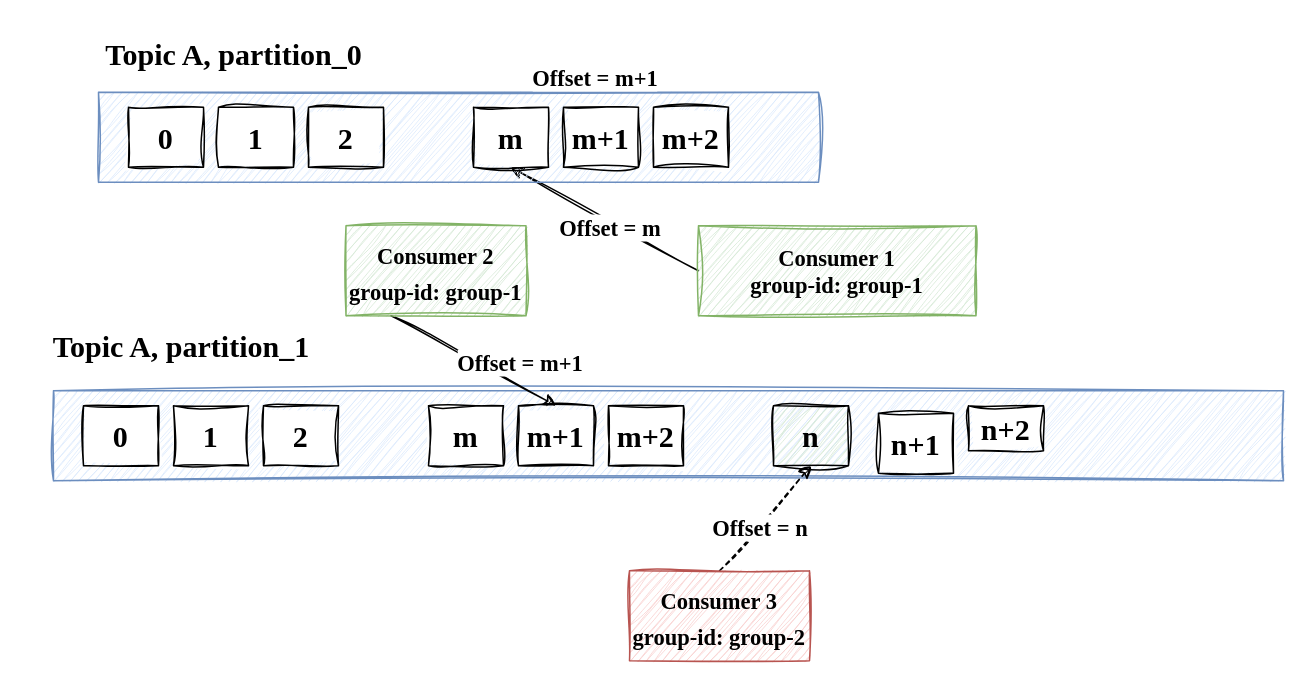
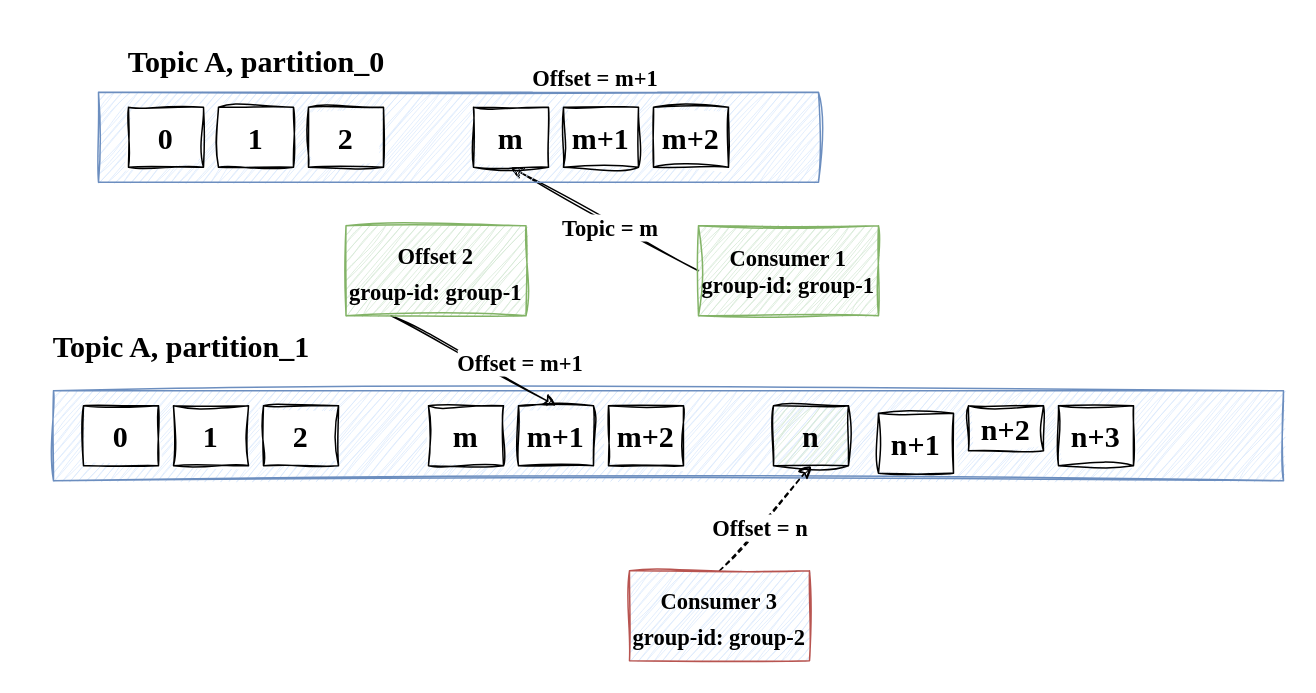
- <mxCell id="25" value="&lt;b&gt;Topic A, partition_0&lt;/b&gt;" style="text;html=1;align=center;verticalAlign=middle;resizable=0;points=[];autosize=1;strokeColor=none;fillColor=none;fontSize=20;fontFamily=Architects Daughter;" vertex="1" parent="1"><mxGeometry x="50" y="15" width="210" height="40" as="geometry" /></mxCell>
+ <mxCell id="25" value="&lt;b&gt;Topic A, partition_0&lt;/b&gt;" style="text;html=1;align=center;verticalAlign=middle;resizable=0;points=[];autosize=1;strokeColor=none;fillColor=none;fontSize=20;fontFamily=Architects Daughter;" vertex="1" parent="1"><mxGeometry x="65" y="20" width="210" height="40" as="geometry" /></mxCell>
- <mxCell id="30" value="Offset = m" style="edgeLabel;html=1;align=center;verticalAlign=middle;resizable=0;points=[];fontSize=15;fontFamily=Architects Daughter;fontStyle=1" vertex="1" connectable="0" parent="1"><mxGeometry x="405" y="150" as="geometry" /></mxCell>
+ <mxCell id="30" value="Topic = m" style="edgeLabel;html=1;align=center;verticalAlign=middle;resizable=0;points=[];fontSize=15;fontFamily=Architects Daughter;fontStyle=1" vertex="1" connectable="0" parent="1"><mxGeometry x="405" y="150" as="geometry" /></mxCell>
- <mxCell id="14" value="&lt;font style=&quot;font-size: 15px;&quot;&gt;Consumer 2&lt;br&gt;group-id: group-1&lt;/font&gt;" style="rounded=0;whiteSpace=wrap;html=1;sketch=1;hachureGap=4;jiggle=2;curveFitting=1;fontFamily=Architects Daughter;fontSource=https%3A%2F%2Ffonts.googleapis.com%2Fcss%3Ffamily%3DArchitects%2BDaughter;fontSize=20;fontStyle=1;fillColor=#d5e8d4;strokeColor=#82b366;" parent="1" vertex="1"><mxGeometry x="230" y="150" width="120" height="60" as="geometry" /></mxCell>
+ <mxCell id="14" value="&lt;font style=&quot;font-size: 15px;&quot;&gt;Offset 2&lt;br&gt;group-id: group-1&lt;/font&gt;" style="rounded=0;whiteSpace=wrap;html=1;sketch=1;hachureGap=4;jiggle=2;curveFitting=1;fontFamily=Architects Daughter;fontSource=https%3A%2F%2Ffonts.googleapis.com%2Fcss%3Ffamily%3DArchitects%2BDaughter;fontSize=20;fontStyle=1;fillColor=#d5e8d4;strokeColor=#82b366;" parent="1" vertex="1"><mxGeometry x="230" y="150" width="120" height="60" as="geometry" /></mxCell>
- <mxCell id="16" value="Consumer 1&lt;br style=&quot;font-size: 15px;&quot;&gt;group-id: group-1" style="rounded=0;whiteSpace=wrap;html=1;sketch=1;hachureGap=4;jiggle=2;curveFitting=1;fontFamily=Architects Daughter;fontSource=https%3A%2F%2Ffonts.googleapis.com%2Fcss%3Ffamily%3DArchitects%2BDaughter;fontSize=15;fontStyle=1;fillColor=#d5e8d4;strokeColor=#82b366;" parent="1" vertex="1"><mxGeometry x="465" y="150" width="185" height="60" as="geometry" /></mxCell>
+ <mxCell id="16" value="Consumer 1&lt;br style=&quot;font-size: 15px;&quot;&gt;group-id: group-1" style="rounded=0;whiteSpace=wrap;html=1;sketch=1;hachureGap=4;jiggle=2;curveFitting=1;fontFamily=Architects Daughter;fontSource=https%3A%2F%2Ffonts.googleapis.com%2Fcss%3Ffamily%3DArchitects%2BDaughter;fontSize=15;fontStyle=1;fillColor=#d5e8d4;strokeColor=#82b366;" parent="1" vertex="1"><mxGeometry x="465" y="150" width="120" height="60" as="geometry" /></mxCell>
+ <mxCell id="12" value="&lt;b style=&quot;border-color: var(--border-color);&quot;&gt;n+3&lt;/b&gt;" style="rounded=0;whiteSpace=wrap;html=1;sketch=1;hachureGap=4;jiggle=2;curveFitting=1;fontFamily=Architects Daughter;fontSource=https%3A%2F%2Ffonts.googleapis.com%2Fcss%3Ffamily%3DArchitects%2BDaughter;fontSize=20;" parent="1" vertex="1"><mxGeometry x="705" y="270" width="50" height="40" as="geometry" /></mxCell>
- <mxCell id="28" value="&lt;font style=&quot;font-size: 15px;&quot;&gt;Consumer 3&lt;br&gt;group-id: group-2&lt;/font&gt;" style="rounded=0;whiteSpace=wrap;html=1;sketch=1;hachureGap=4;jiggle=2;curveFitting=1;fontFamily=Architects Daughter;fontSource=https%3A%2F%2Ffonts.googleapis.com%2Fcss%3Ffamily%3DArchitects%2BDaughter;fontSize=20;fontStyle=1;fillColor=#f8cecc;strokeColor=#b85450;" vertex="1" parent="1"><mxGeometry x="419" y="380" width="120" height="60" as="geometry" /></mxCell>
+ <mxCell id="28" value="&lt;font style=&quot;font-size: 15px;&quot;&gt;Consumer 3&lt;br&gt;group-id: group-2&lt;/font&gt;" style="rounded=0;whiteSpace=wrap;html=1;sketch=1;hachureGap=4;jiggle=2;curveFitting=1;fontFamily=Architects Daughter;fontSource=https%3A%2F%2Ffonts.googleapis.com%2Fcss%3Ffamily%3DArchitects%2BDaughter;fontSize=20;fontStyle=1;fillColor=#dae8fc;strokeColor=#b85450;" vertex="1" parent="1"><mxGeometry x="419" y="380" width="120" height="60" as="geometry" /></mxCell>
